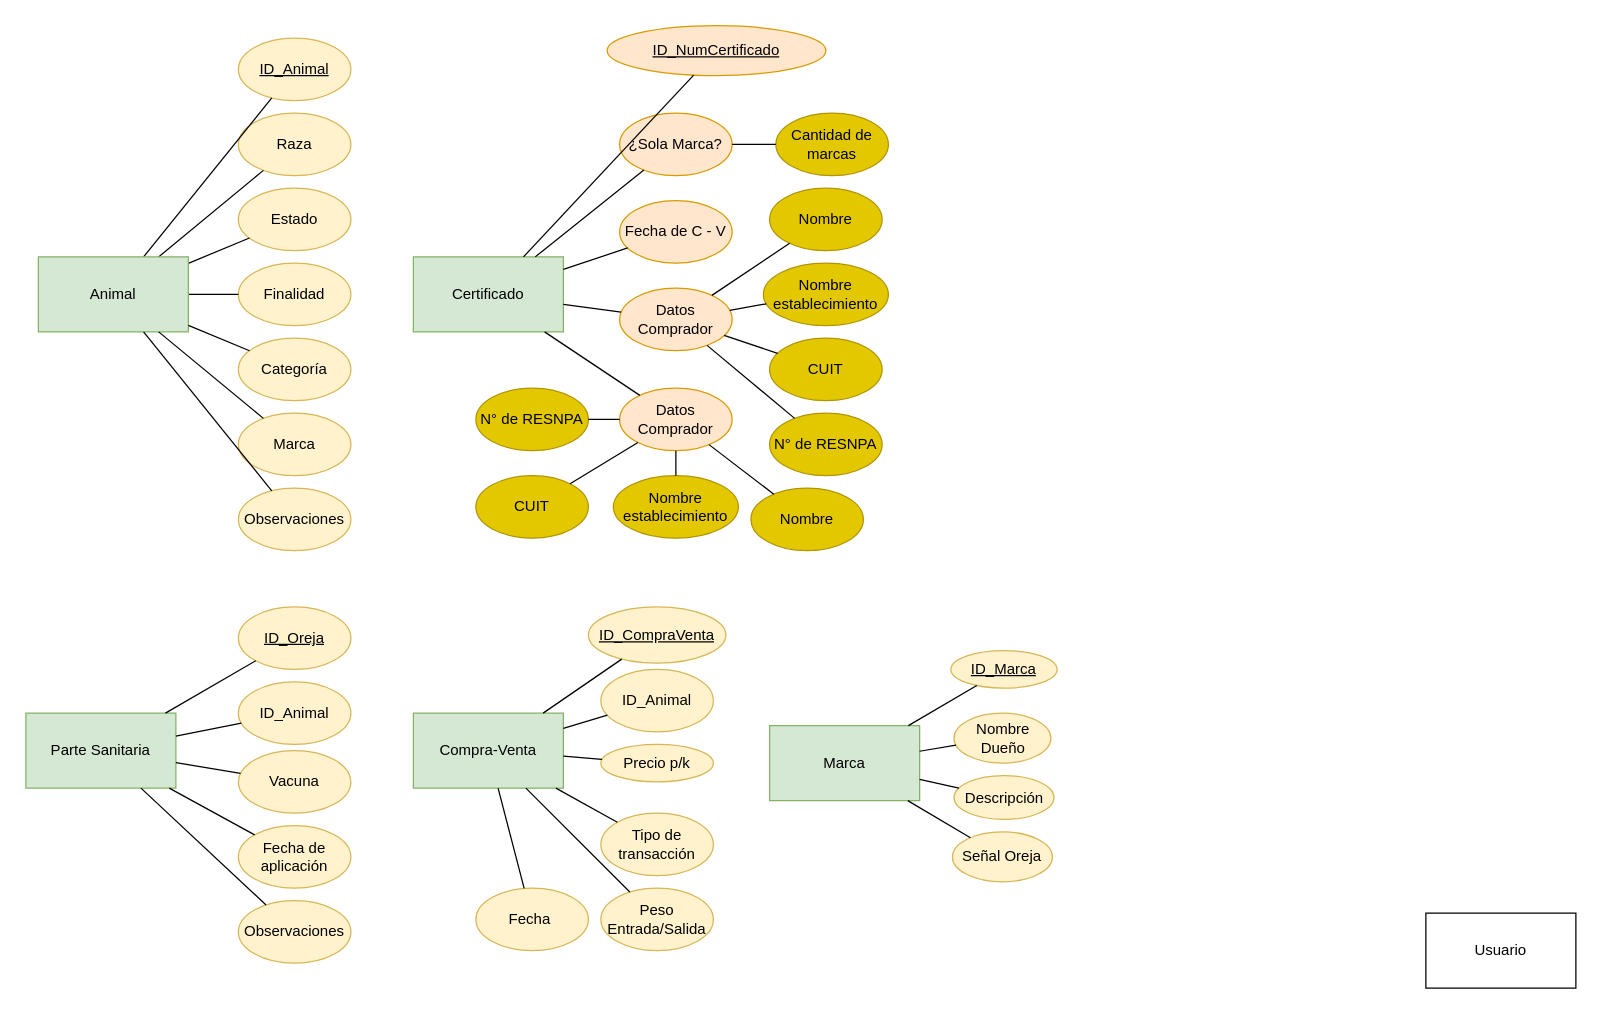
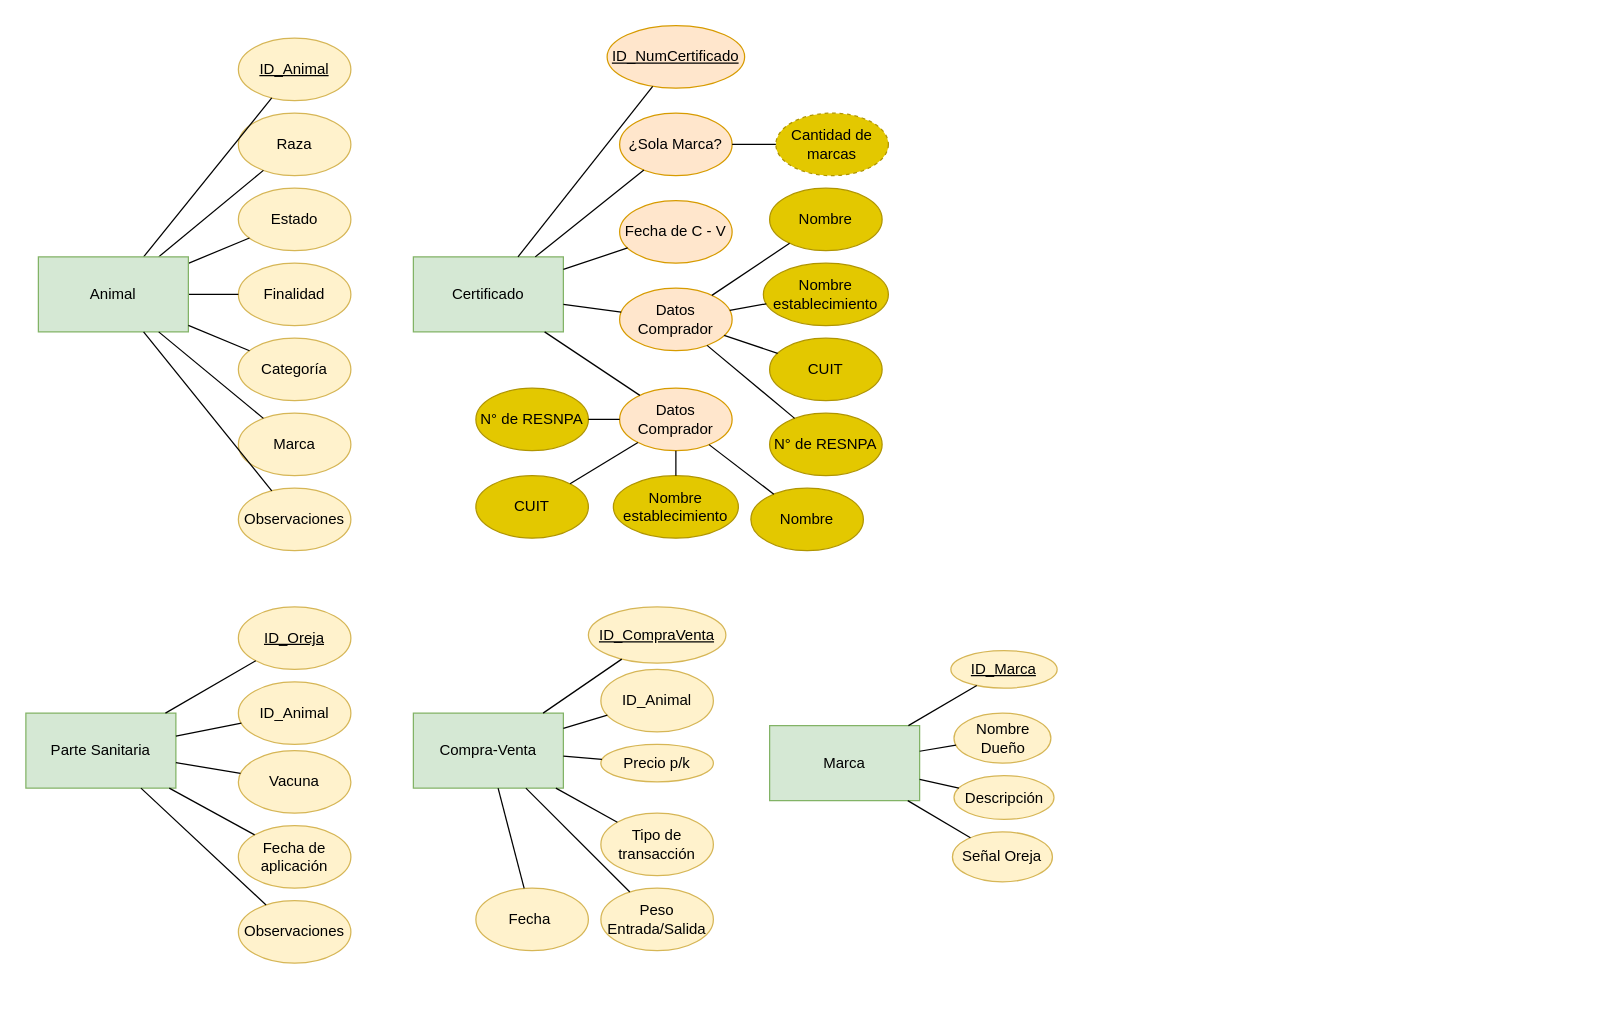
- <mxCell id="22" value="ID_NumCertificado" style="ellipse;whiteSpace=wrap;html=1;fontStyle=4;fillColor=#ffe6cc;strokeColor=#d79b00;" vertex="1" parent="1"><mxGeometry x="485" y="20" width="175" height="40" as="geometry" /></mxCell>
+ <mxCell id="22" value="ID_NumCertificado" style="ellipse;whiteSpace=wrap;html=1;fontStyle=4;fillColor=#ffe6cc;strokeColor=#d79b00;" vertex="1" parent="1"><mxGeometry x="485" y="20" width="110" height="50" as="geometry" /></mxCell>
- <mxCell id="24" value="Cantidad de marcas" style="ellipse;whiteSpace=wrap;html=1;fontStyle=0;fillColor=#e3c800;fontColor=#000000;strokeColor=#B09500;" vertex="1" parent="1"><mxGeometry x="620" y="90" width="90" height="50" as="geometry" /></mxCell>
+ <mxCell id="24" value="Cantidad de marcas" style="ellipse;whiteSpace=wrap;html=1;fontStyle=0;fillColor=#e3c800;fontColor=#000000;strokeColor=#B09500;dashed=1;" vertex="1" parent="1"><mxGeometry x="620" y="90" width="90" height="50" as="geometry" /></mxCell>
- <mxCell id="4" value="Usuario" style="rounded=0;whiteSpace=wrap;html=1;" vertex="1" parent="1"><mxGeometry x="1140" y="730" width="120" height="60" as="geometry" /></mxCell>
